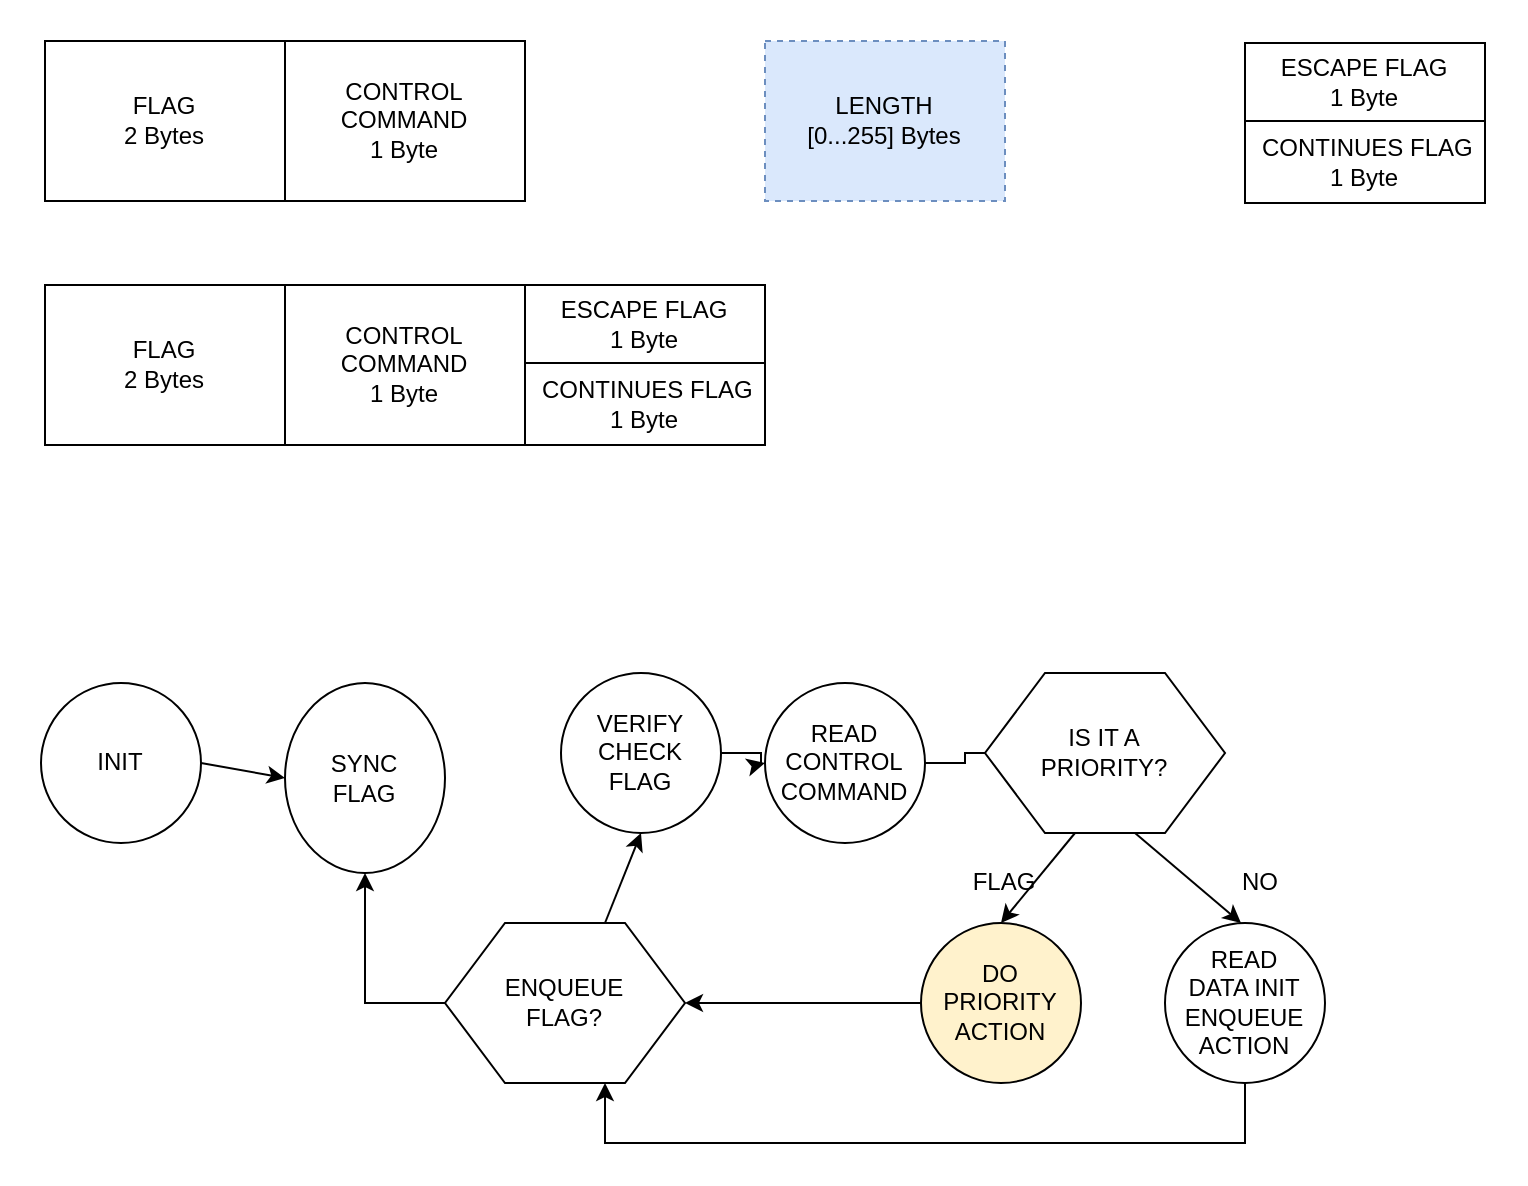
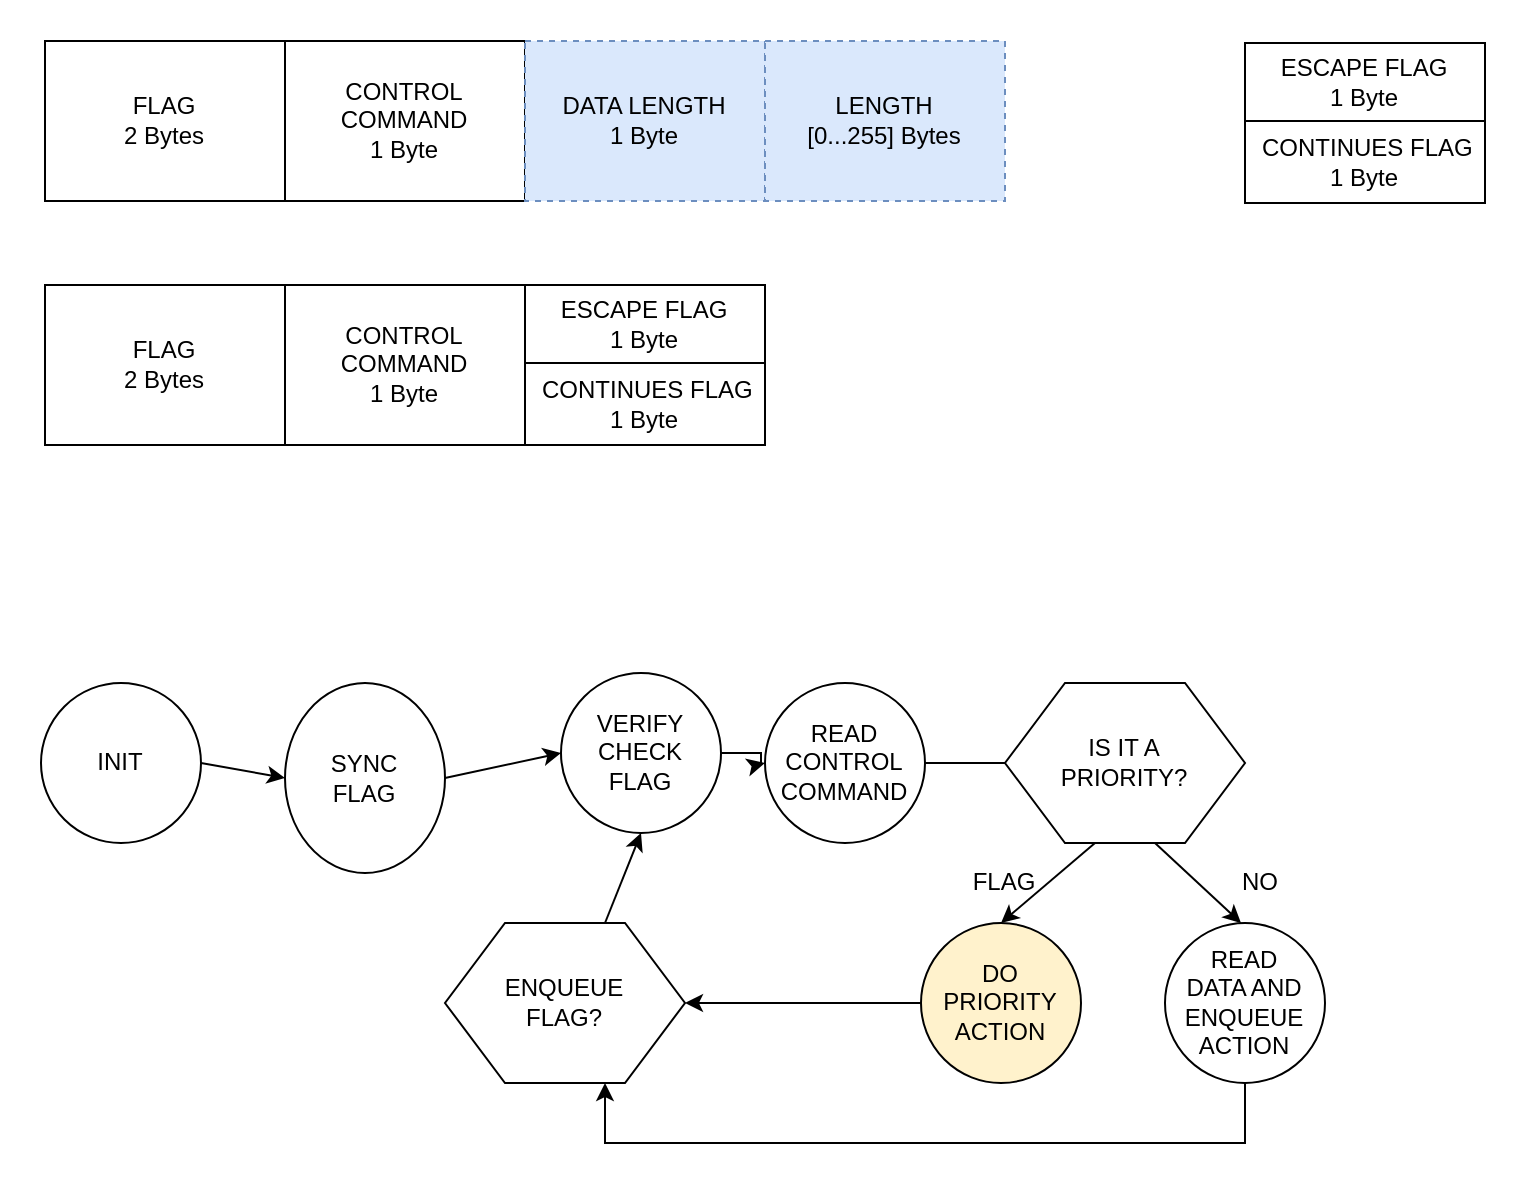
+ <mxCell id="4" value="DATA LENGTH&lt;br&gt;1 Byte&lt;br&gt;" style="rounded=0;whiteSpace=wrap;html=1;dashed=1;fillColor=#dae8fc;strokeColor=#6c8ebf;" parent="1" vertex="1"><mxGeometry x="262" y="20" width="120" height="80" as="geometry" /></mxCell>
- <mxCell id="18" value="&lt;span&gt;IS IT A &lt;br&gt;PRIORITY?&lt;br&gt;&lt;/span&gt;" style="shape=hexagon;perimeter=hexagonPerimeter2;whiteSpace=wrap;html=1;" parent="1" vertex="1"><mxGeometry x="492" y="336" width="120" height="80" as="geometry" /></mxCell>
+ <mxCell id="18" value="&lt;span&gt;IS IT A &lt;br&gt;PRIORITY?&lt;br&gt;&lt;/span&gt;" style="shape=hexagon;perimeter=hexagonPerimeter2;whiteSpace=wrap;html=1;" parent="1" vertex="1"><mxGeometry x="502" y="341" width="120" height="80" as="geometry" /></mxCell>
+ <mxCell id="17" value="" style="endArrow=classic;html=1;entryX=0;entryY=0.5;entryDx=0;entryDy=0;exitX=1;exitY=0.5;exitDx=0;exitDy=0;" parent="1" source="12" target="16" edge="1"><mxGeometry width="50" height="50" relative="1" as="geometry"><mxPoint x="20" y="491" as="sourcePoint" /><mxPoint x="70" y="441" as="targetPoint" /></mxGeometry></mxCell>
- <mxCell id="31" style="edgeStyle=orthogonalEdgeStyle;rounded=0;orthogonalLoop=1;jettySize=auto;html=1;exitX=0;exitY=0.5;exitDx=0;exitDy=0;entryX=0.5;entryY=1;entryDx=0;entryDy=0;" parent="1" source="32" target="12" edge="1"><mxGeometry relative="1" as="geometry" /></mxCell>
- <mxCell id="28" value="READ&lt;br&gt;DATA INIT&lt;br&gt;ENQUEUE&lt;br&gt;ACTION&lt;br&gt;" style="ellipse;whiteSpace=wrap;html=1;aspect=fixed;" parent="1" vertex="1"><mxGeometry x="582" y="461" width="80" height="80" as="geometry" /></mxCell>
+ <mxCell id="28" value="READ&lt;br&gt;DATA AND&lt;br&gt;ENQUEUE&lt;br&gt;ACTION&lt;br&gt;" style="ellipse;whiteSpace=wrap;html=1;aspect=fixed;" parent="1" vertex="1"><mxGeometry x="582" y="461" width="80" height="80" as="geometry" /></mxCell>
